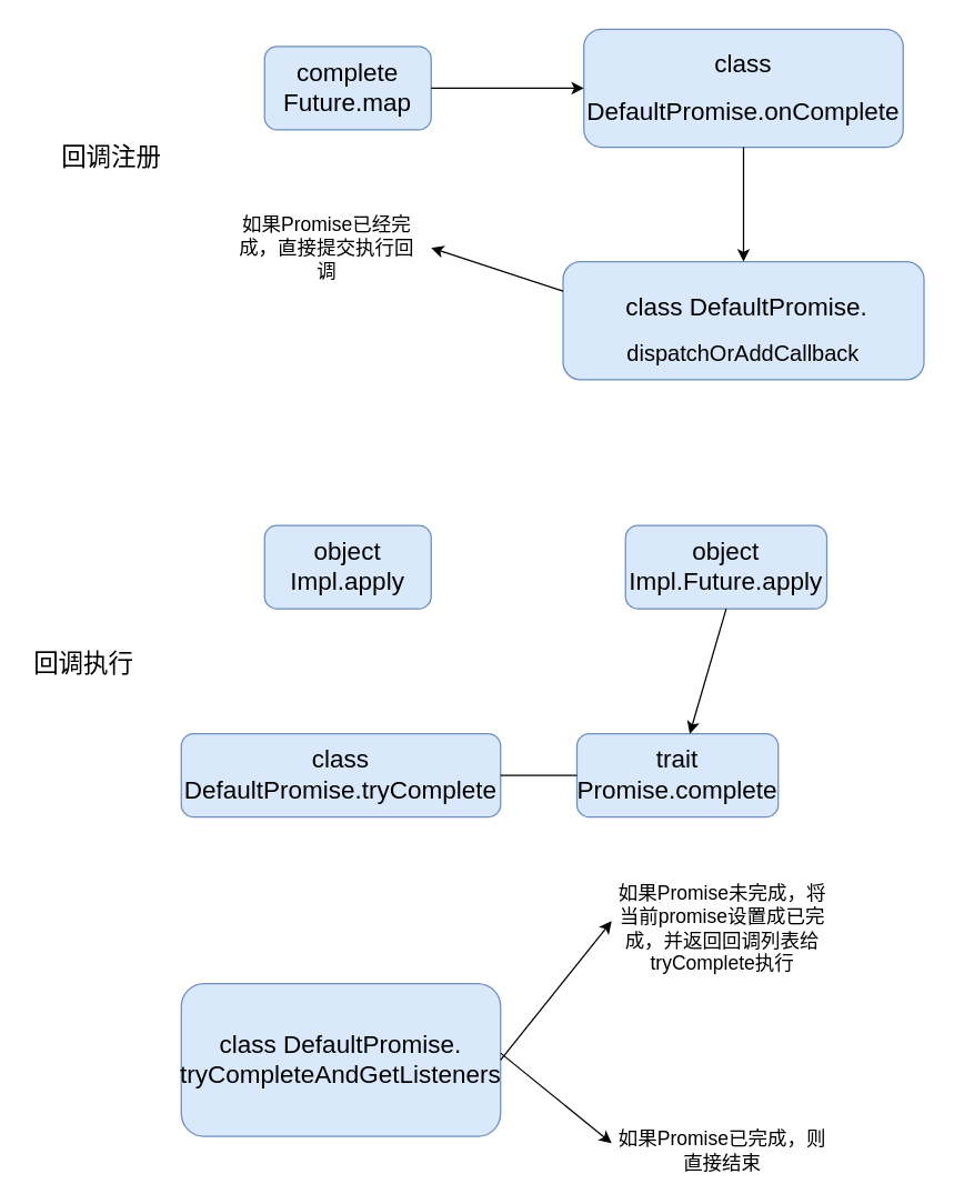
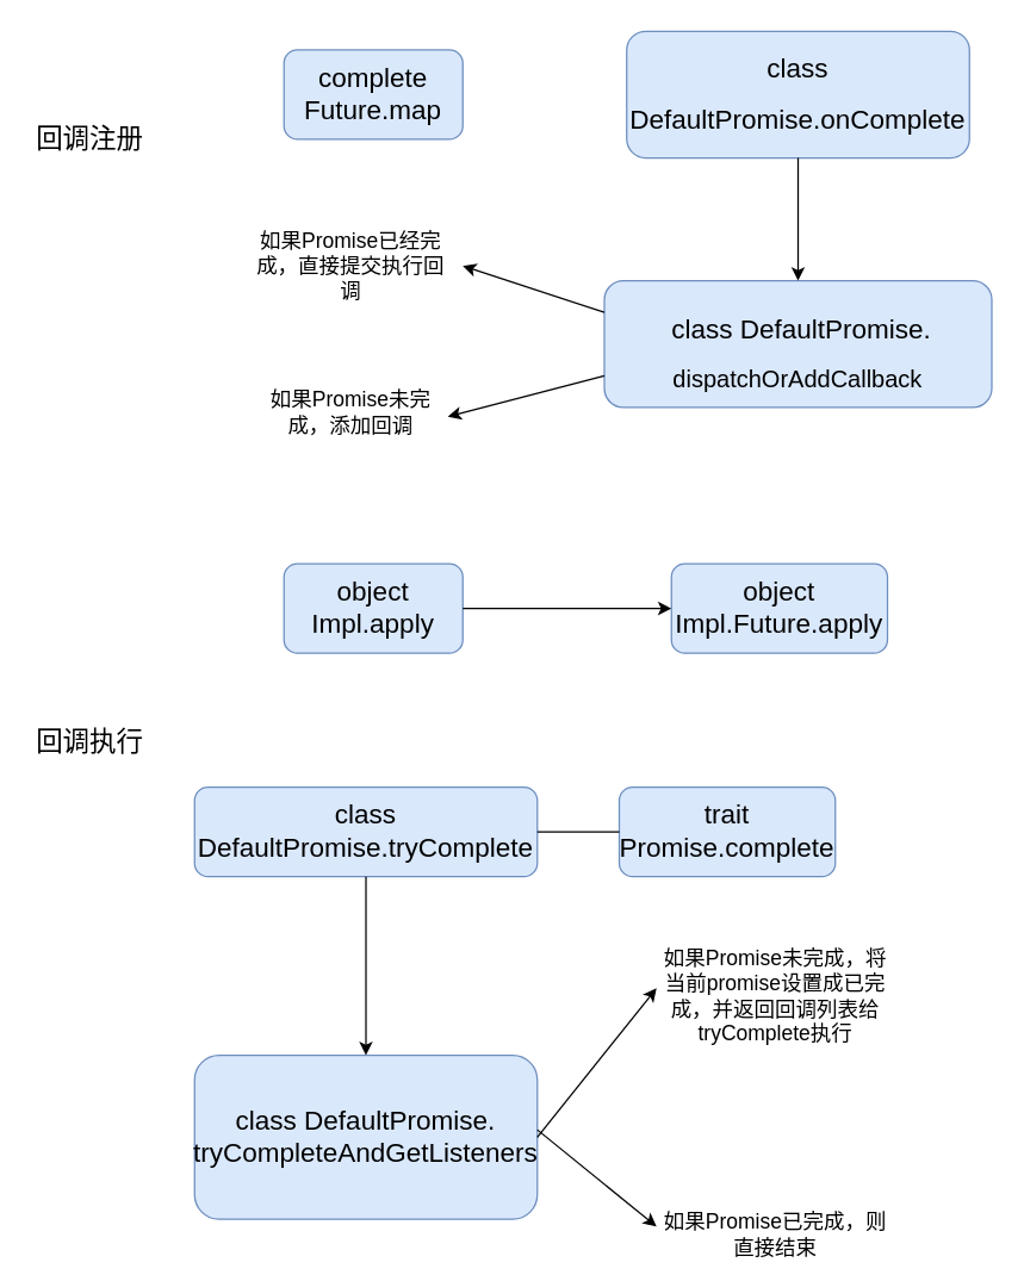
- <mxCell id="6" value="" style="endArrow=classic;html=1;exitX=1;exitY=0.5;exitDx=0;exitDy=0;entryX=0;entryY=0.5;entryDx=0;entryDy=0;" edge="1" parent="1" source="4" target="5"><mxGeometry width="50" height="50" relative="1" as="geometry"><mxPoint x="380" y="148" as="sourcePoint" /><mxPoint x="430" y="98" as="targetPoint" /></mxGeometry></mxCell>
- <mxCell id="2" value="&lt;font style=&quot;font-size: 18px&quot;&gt;回调注册&lt;/font&gt;" style="text;html=1;strokeColor=none;fillColor=none;align=center;verticalAlign=middle;whiteSpace=wrap;rounded=0;" vertex="1" parent="1"><mxGeometry x="40" y="98" width="80" height="30" as="geometry" /></mxCell>
+ <mxCell id="2" value="&lt;font style=&quot;font-size: 18px&quot;&gt;回调注册&lt;/font&gt;" style="text;html=1;strokeColor=none;fillColor=none;align=center;verticalAlign=middle;whiteSpace=wrap;rounded=0;" vertex="1" parent="1"><mxGeometry x="20" y="78" width="80" height="30" as="geometry" /></mxCell>
+ <mxCell id="12" value="" style="endArrow=classic;html=1;exitX=0;exitY=0.75;exitDx=0;exitDy=0;entryX=1;entryY=0.75;entryDx=0;entryDy=0;" edge="1" parent="1" source="7" target="11"><mxGeometry width="50" height="50" relative="1" as="geometry"><mxPoint x="415" y="219" as="sourcePoint" /><mxPoint x="320" y="188" as="targetPoint" /></mxGeometry></mxCell>
+ <mxCell id="11" value="&lt;font style=&quot;font-size: 14px&quot;&gt;如果Promise未完成，添加回调&lt;/font&gt;" style="text;html=1;strokeColor=none;fillColor=none;align=center;verticalAlign=middle;whiteSpace=wrap;rounded=0;" vertex="1" parent="1"><mxGeometry x="170" y="268" width="130" height="15" as="geometry" /></mxCell>
+ <mxCell id="15" value="" style="endArrow=classic;html=1;exitX=1;exitY=0.5;exitDx=0;exitDy=0;entryX=0;entryY=0.5;entryDx=0;entryDy=0;" edge="1" parent="1" source="13" target="14"><mxGeometry width="50" height="50" relative="1" as="geometry"><mxPoint x="370" y="538" as="sourcePoint" /><mxPoint x="420" y="488" as="targetPoint" /></mxGeometry></mxCell>
- <mxCell id="3" value="&lt;font style=&quot;font-size: 18px&quot;&gt;回调执行&lt;/font&gt;" style="text;html=1;strokeColor=none;fillColor=none;align=center;verticalAlign=middle;whiteSpace=wrap;rounded=0;" vertex="1" parent="1"><mxGeometry x="20" y="468" width="80" height="20" as="geometry" /></mxCell>
+ <mxCell id="3" value="&lt;font style=&quot;font-size: 18px&quot;&gt;回调执行&lt;/font&gt;" style="text;html=1;strokeColor=none;fillColor=none;align=center;verticalAlign=middle;whiteSpace=wrap;rounded=0;" vertex="1" parent="1"><mxGeometry x="20" y="488" width="80" height="20" as="geometry" /></mxCell>
- <mxCell id="17" value="" style="endArrow=classic;html=1;exitX=0.5;exitY=1;exitDx=0;exitDy=0;" edge="1" parent="1" source="14" target="16"><mxGeometry width="50" height="50" relative="1" as="geometry"><mxPoint x="680" y="488" as="sourcePoint" /><mxPoint x="730" y="438" as="targetPoint" /></mxGeometry></mxCell>
+ <mxCell id="21" value="" style="endArrow=classic;html=1;exitX=0.5;exitY=1;exitDx=0;exitDy=0;entryX=0.5;entryY=0;entryDx=0;entryDy=0;" edge="1" parent="1" source="18" target="20"><mxGeometry width="50" height="50" relative="1" as="geometry"><mxPoint x="30" y="648" as="sourcePoint" /><mxPoint x="80" y="598" as="targetPoint" /></mxGeometry></mxCell>
